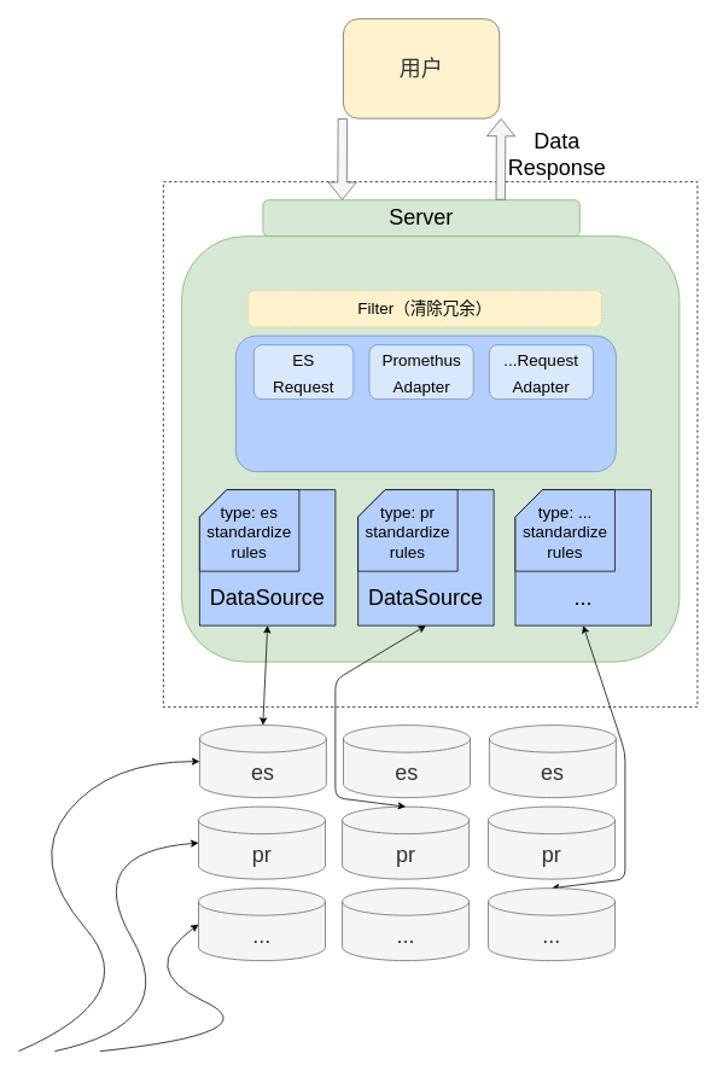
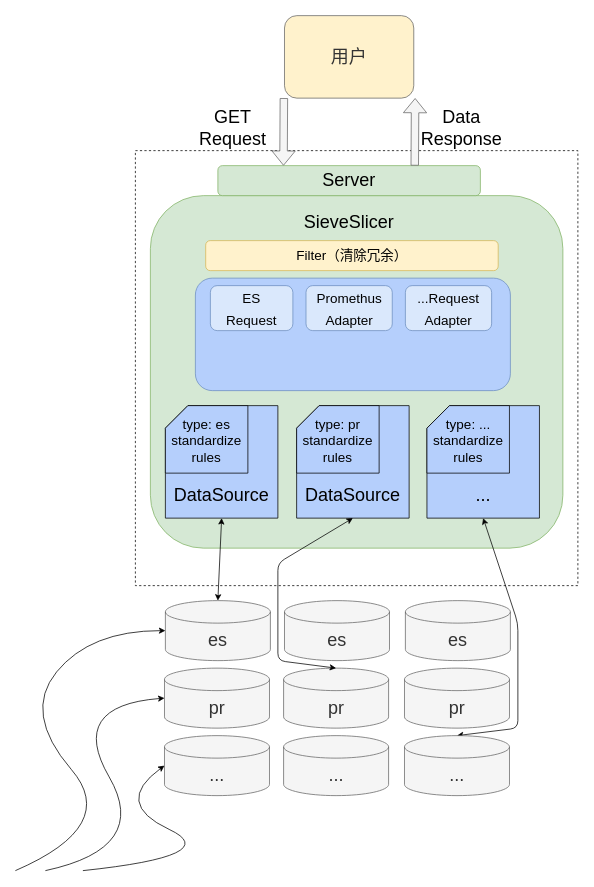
+ <mxCell id="4" value="GET Request" style="text;html=1;strokeColor=none;fillColor=none;align=center;verticalAlign=middle;whiteSpace=wrap;rounded=0;dashed=1;fontSize=24;" parent="1" vertex="1"><mxGeometry x="250" y="150" width="120" height="40" as="geometry" /></mxCell>
+ <mxCell id="7" value="SieveSlicer" style="text;html=1;strokeColor=none;fillColor=none;align=center;verticalAlign=middle;whiteSpace=wrap;rounded=0;dashed=1;fontSize=24;" parent="1" vertex="1"><mxGeometry x="395" y="280" width="140" height="30" as="geometry" /></mxCell>
- <mxCell id="10" value="Filter（清除冗余）" style="rounded=1;whiteSpace=wrap;html=1;fontSize=18;fillColor=#fff2cc;strokeColor=#d6b656;dashed=1;dashPattern=1 2;" parent="1" vertex="1"><mxGeometry x="273.75" y="320" width="390" height="40" as="geometry" /></mxCell>
+ <mxCell id="10" value="Filter（清除冗余）" style="rounded=1;whiteSpace=wrap;html=1;fontSize=18;fillColor=#fff2cc;strokeColor=#d6b656;dashed=0;dashPattern=1 2;" parent="1" vertex="1"><mxGeometry x="273.75" y="320" width="390" height="40" as="geometry" /></mxCell>
